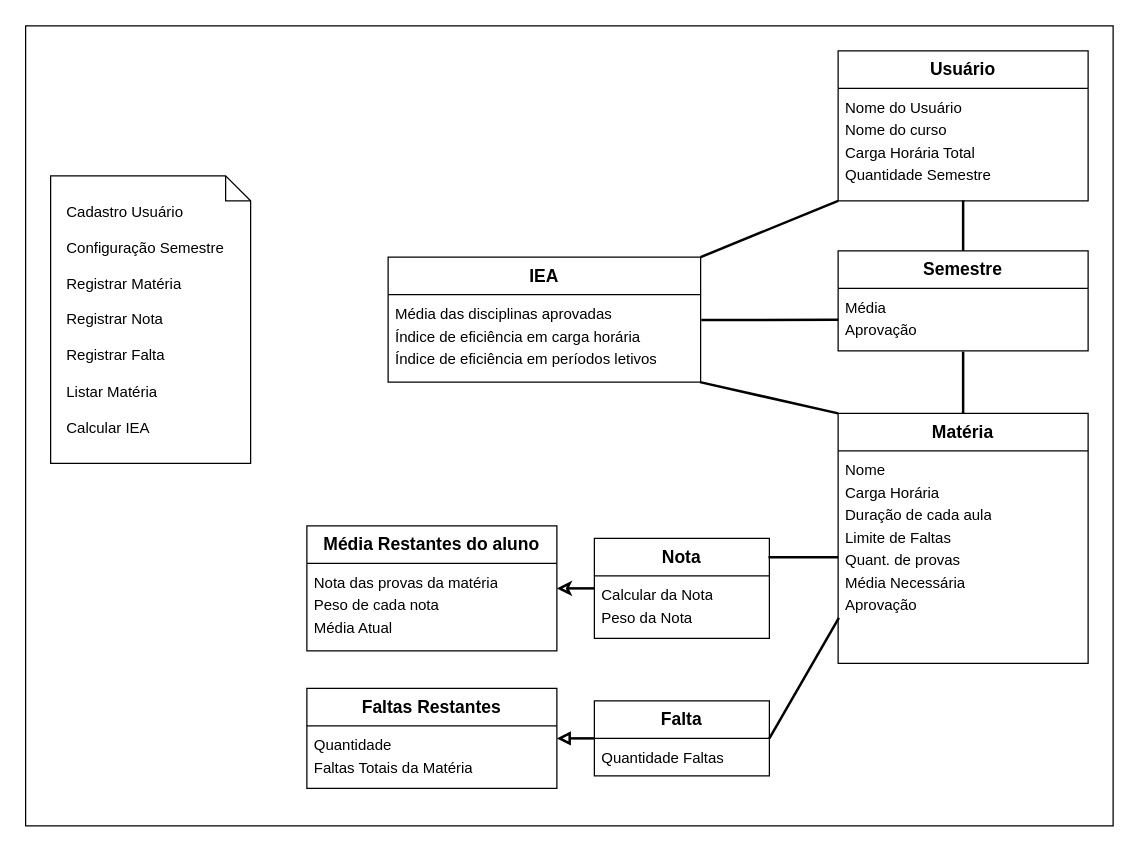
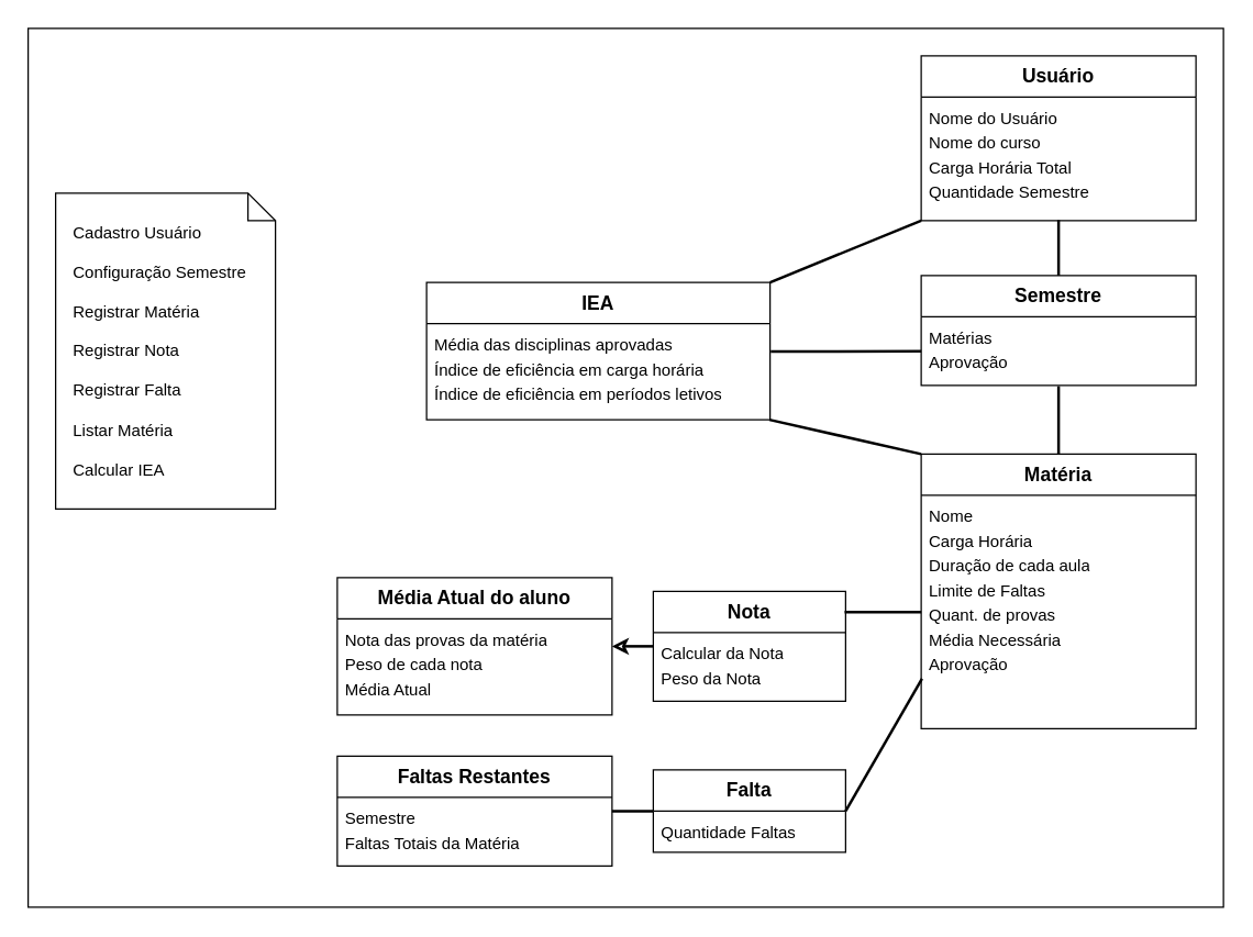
- <mxCell id="6" value="&lt;div style=&quot;line-height: 150%;&quot;&gt;Média&lt;br&gt;Aprovação&lt;/div&gt;" style="text;html=1;strokeColor=none;fillColor=none;spacingLeft=4;spacingRight=4;overflow=hidden;rotatable=0;points=[[0,0.5],[1,0.5]];portConstraint=eastwest;align=left;" vertex="1" parent="5"><mxGeometry y="30" width="200" height="50" as="geometry" /></mxCell>
+ <mxCell id="6" value="&lt;div style=&quot;line-height: 150%;&quot;&gt;Matérias&lt;br&gt;Aprovação&lt;/div&gt;" style="text;html=1;strokeColor=none;fillColor=none;spacingLeft=4;spacingRight=4;overflow=hidden;rotatable=0;points=[[0,0.5],[1,0.5]];portConstraint=eastwest;align=left;" vertex="1" parent="5"><mxGeometry y="30" width="200" height="50" as="geometry" /></mxCell>
- <mxCell id="11" value="&lt;font style=&quot;font-size: 14px;&quot;&gt;&lt;b&gt;Média Restantes do aluno&lt;/b&gt;&lt;/font&gt;" style="swimlane;fontStyle=0;childLayout=stackLayout;horizontal=1;startSize=30;horizontalStack=0;resizeParent=1;resizeParentMax=0;resizeLast=0;collapsible=0;marginBottom=0;align=center;whiteSpace=wrap;html=1;" vertex="1" parent="1"><mxGeometry x="245" y="420" width="200" height="100" as="geometry" /></mxCell>
+ <mxCell id="11" value="&lt;font style=&quot;font-size: 14px;&quot;&gt;&lt;b&gt;Média Atual do aluno&lt;/b&gt;&lt;/font&gt;" style="swimlane;fontStyle=0;childLayout=stackLayout;horizontal=1;startSize=30;horizontalStack=0;resizeParent=1;resizeParentMax=0;resizeLast=0;collapsible=0;marginBottom=0;align=center;whiteSpace=wrap;html=1;" vertex="1" parent="1"><mxGeometry x="245" y="420" width="200" height="100" as="geometry" /></mxCell>
- <mxCell id="18" style="edgeStyle=orthogonalEdgeStyle;rounded=0;orthogonalLoop=1;jettySize=auto;html=1;exitX=0;exitY=0.5;exitDx=0;exitDy=0;entryX=1;entryY=0.5;entryDx=0;entryDy=0;endArrow=block;endFill=0;strokeWidth=2;" edge="1" parent="1" source="19" target="16"><mxGeometry relative="1" as="geometry" /></mxCell>
+ <mxCell id="18" style="edgeStyle=orthogonalEdgeStyle;rounded=0;orthogonalLoop=1;jettySize=auto;html=1;exitX=0;exitY=0.5;exitDx=0;exitDy=0;entryX=1;entryY=0.5;entryDx=0;entryDy=0;endArrow=none;endFill=0;strokeWidth=2;" edge="1" parent="1" source="19" target="16"><mxGeometry relative="1" as="geometry" /></mxCell>
- <mxCell id="17" value="&lt;div style=&quot;line-height: 150%;&quot;&gt;Quantidade&lt;br&gt;Faltas Totais da Matéria&lt;/div&gt;" style="text;html=1;strokeColor=none;fillColor=none;spacingLeft=4;spacingRight=4;overflow=hidden;rotatable=0;points=[[0,0.5],[1,0.5]];portConstraint=eastwest;align=left;" vertex="1" parent="16"><mxGeometry y="30" width="200" height="50" as="geometry" /></mxCell>
+ <mxCell id="17" value="&lt;div style=&quot;line-height: 150%;&quot;&gt;Semestre&lt;br&gt;Faltas Totais da Matéria&lt;/div&gt;" style="text;html=1;strokeColor=none;fillColor=none;spacingLeft=4;spacingRight=4;overflow=hidden;rotatable=0;points=[[0,0.5],[1,0.5]];portConstraint=eastwest;align=left;" vertex="1" parent="16"><mxGeometry y="30" width="200" height="50" as="geometry" /></mxCell>
